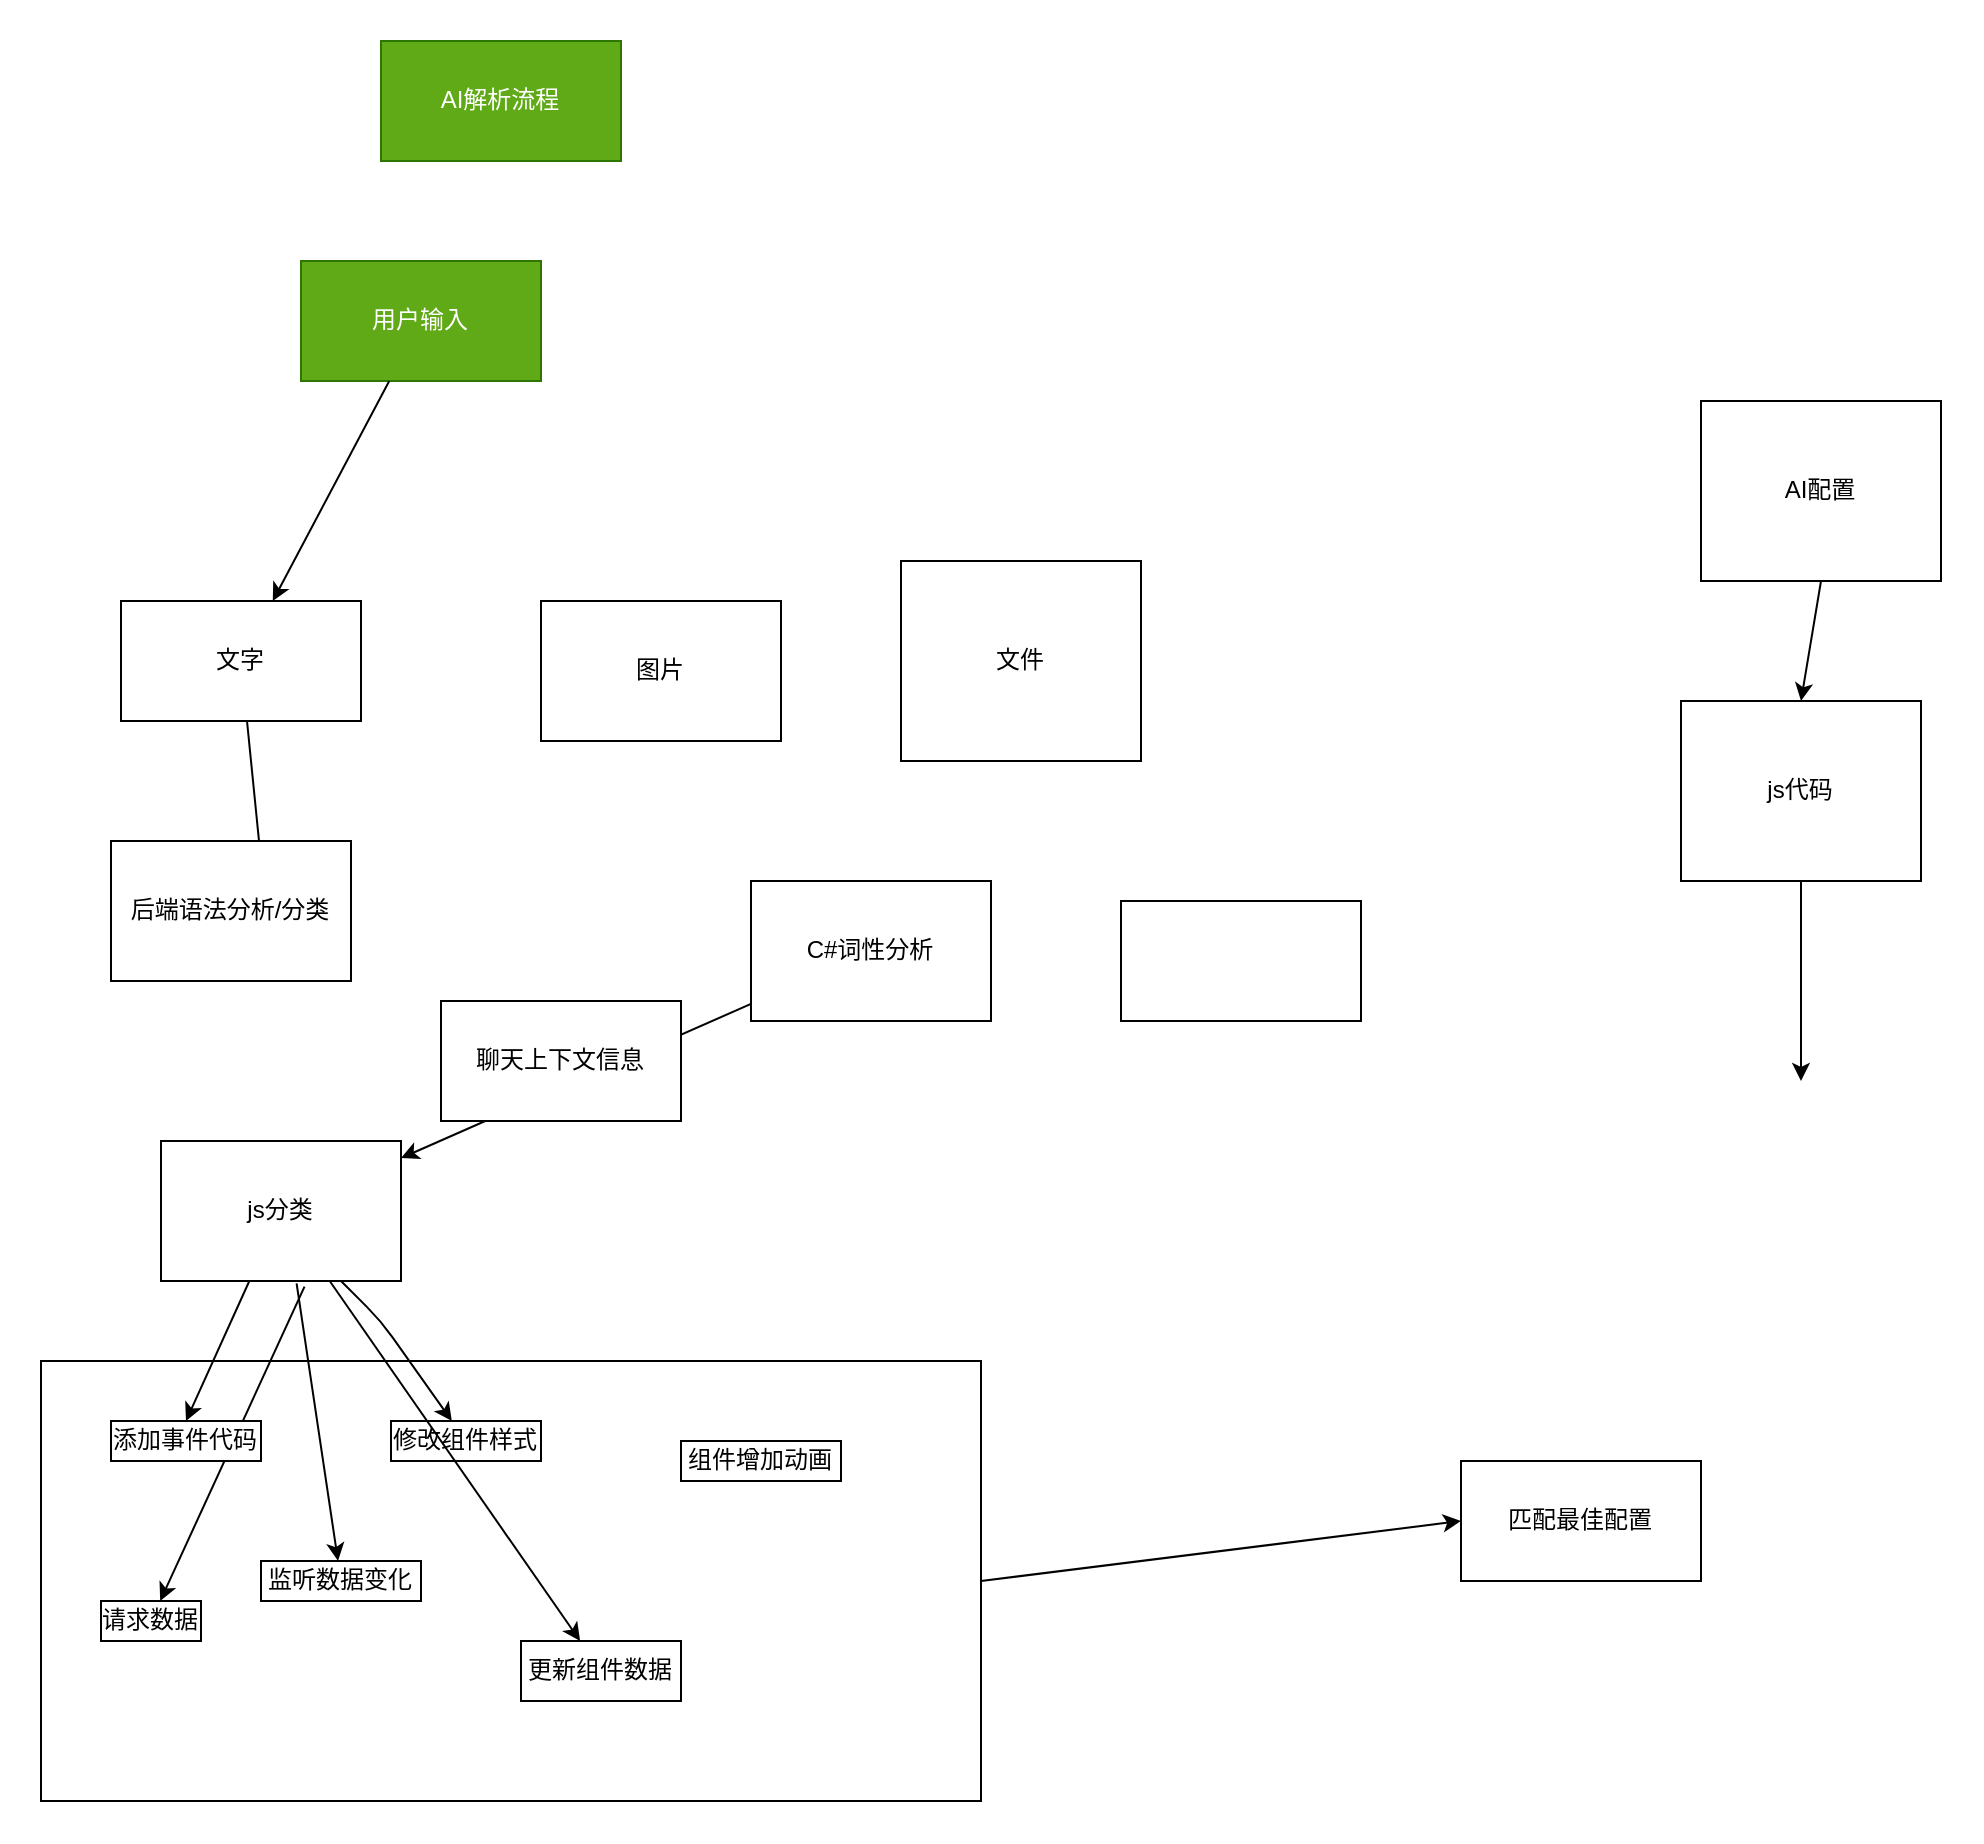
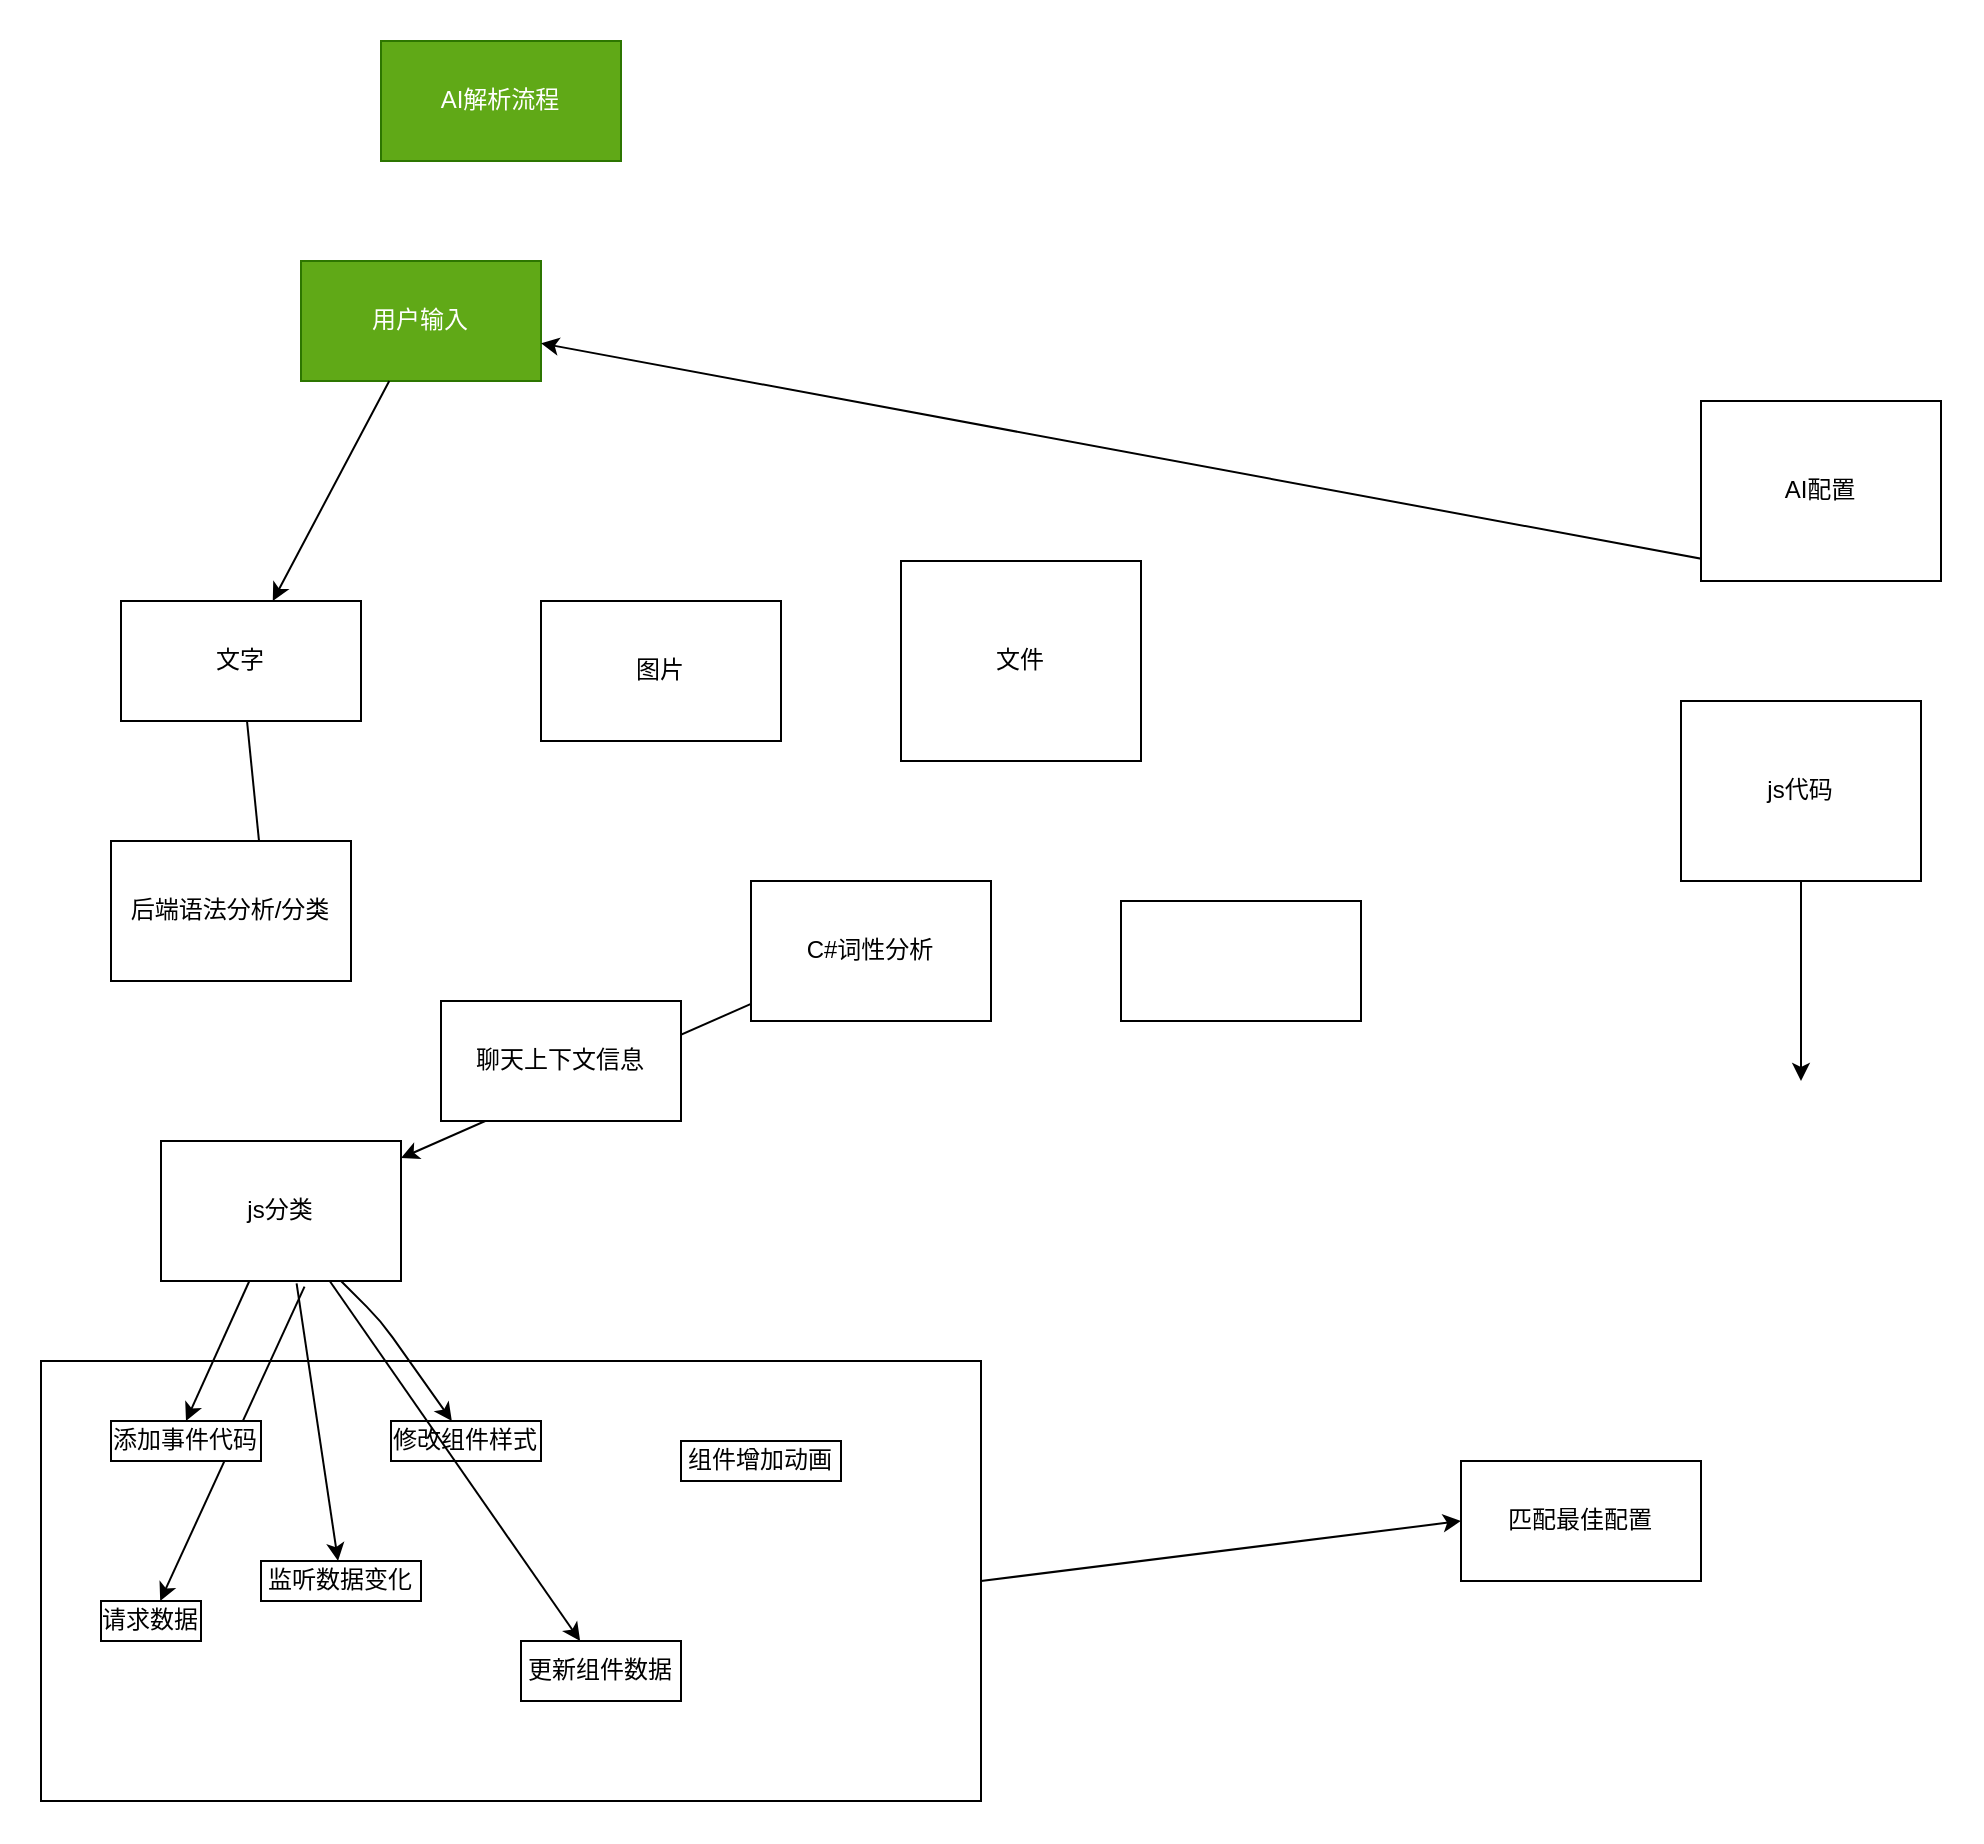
- <mxCell id="18" style="edgeStyle=none;html=1;exitX=0.5;exitY=1;exitDx=0;exitDy=0;entryX=0.5;entryY=0;entryDx=0;entryDy=0;" edge="1" parent="1" source="19" target="23"><mxGeometry relative="1" as="geometry" /></mxCell>
+ <mxCell id="18" style="edgeStyle=none;html=1;exitX=0.5;exitY=1;exitDx=0;exitDy=0;" edge="1" parent="1" source="19" target="4"><mxGeometry relative="1" as="geometry" /></mxCell>
